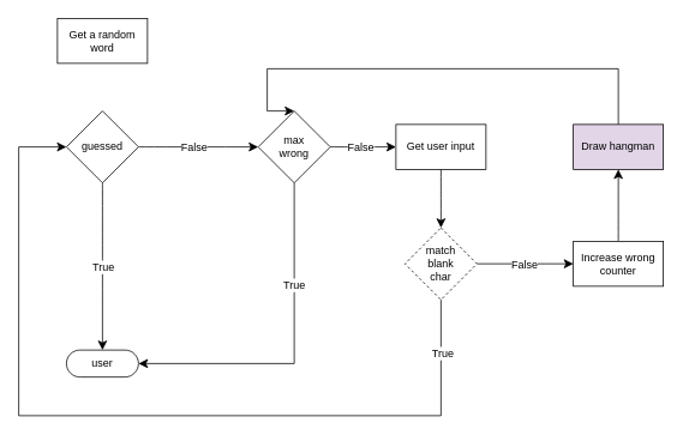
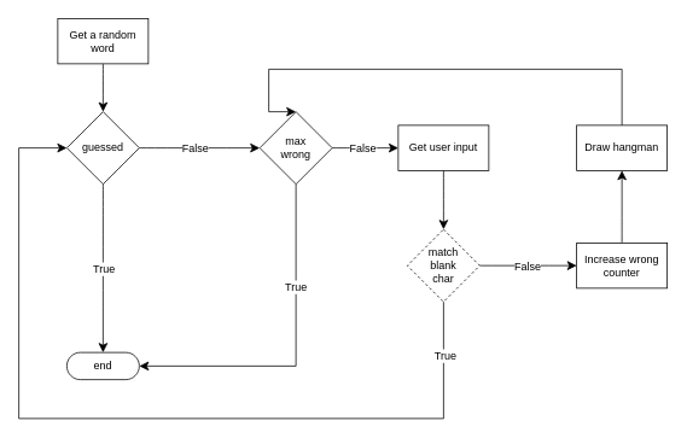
+ <mxCell id="2" style="edgeStyle=none;curved=1;rounded=0;orthogonalLoop=1;jettySize=auto;html=1;exitX=0.5;exitY=1;exitDx=0;exitDy=0;entryX=0.5;entryY=0;entryDx=0;entryDy=0;fontSize=12;startSize=8;endSize=8;" edge="1" parent="1" source="3" target="6"><mxGeometry relative="1" as="geometry" /></mxCell>
- <mxCell id="25" value="Draw hangman" style="html=1;dashed=0;whiteSpace=wrap;fillColor=#e1d5e7;" vertex="1" parent="1"><mxGeometry x="636" y="138" width="100" height="50" as="geometry" /></mxCell>
+ <mxCell id="25" value="Draw hangman" style="html=1;dashed=0;whiteSpace=wrap;" vertex="1" parent="1"><mxGeometry x="636" y="138" width="100" height="50" as="geometry" /></mxCell>
- <mxCell id="10" value="user" style="html=1;dashed=0;whiteSpace=wrap;shape=mxgraph.dfd.start" vertex="1" parent="1"><mxGeometry x="73" y="389" width="80" height="30" as="geometry" /></mxCell>
+ <mxCell id="10" value="end" style="html=1;dashed=0;whiteSpace=wrap;shape=mxgraph.dfd.start" vertex="1" parent="1"><mxGeometry x="73" y="389" width="80" height="30" as="geometry" /></mxCell>
